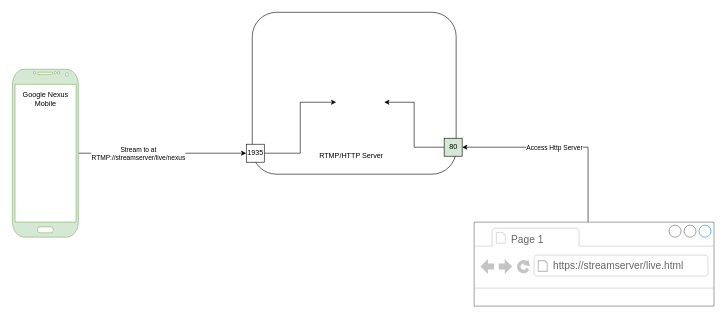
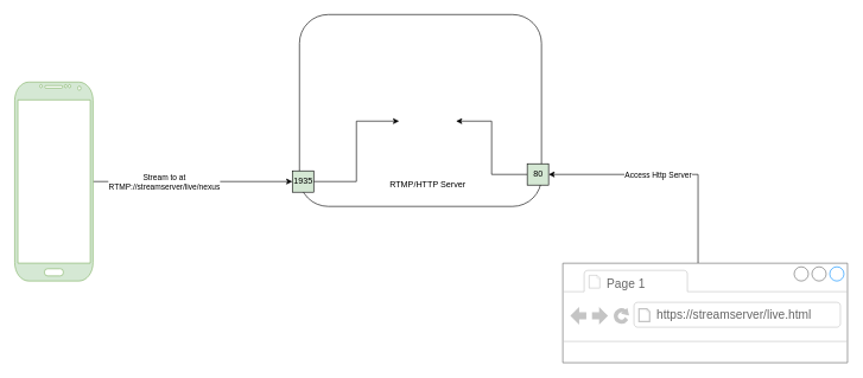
- <mxCell id="7" value="Google Nexus &lt;br&gt;Mobile" style="text;html=1;align=center;verticalAlign=middle;resizable=0;points=[];autosize=1;strokeColor=none;fillColor=none;" vertex="1" parent="1"><mxGeometry x="30" y="150" width="90" height="30" as="geometry" /></mxCell>
- <mxCell id="15" value="1935" style="html=1;rounded=0;fontColor=#000000;" vertex="1" parent="1"><mxGeometry x="410" y="240" width="30" height="30" as="geometry" /></mxCell>
+ <mxCell id="15" value="1935" style="html=1;rounded=0;fontColor=#000000;fillColor=#d5e8d4;" vertex="1" parent="1"><mxGeometry x="410" y="240" width="30" height="30" as="geometry" /></mxCell>
- <mxCell id="18" value="&lt;span style=&quot;background-color: rgb(255 , 255 , 255)&quot;&gt;RTMP/HTTP Server&lt;/span&gt;" style="text;html=1;align=center;verticalAlign=middle;resizable=0;points=[];autosize=1;strokeColor=none;fillColor=none;fontColor=#000000;" vertex="1" parent="1"><mxGeometry x="525" y="250" width="120" height="20" as="geometry" /></mxCell>
+ <mxCell id="18" value="&lt;span style=&quot;background-color: rgb(255 , 255 , 255)&quot;&gt;RTMP/HTTP Server&lt;/span&gt;" style="text;html=1;align=center;verticalAlign=middle;resizable=0;points=[];autosize=1;strokeColor=none;fillColor=none;fontColor=#000000;" vertex="1" parent="1"><mxGeometry x="540" y="250" width="120" height="20" as="geometry" /></mxCell>
